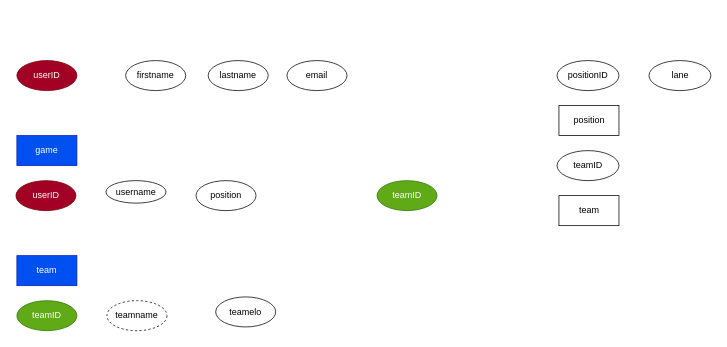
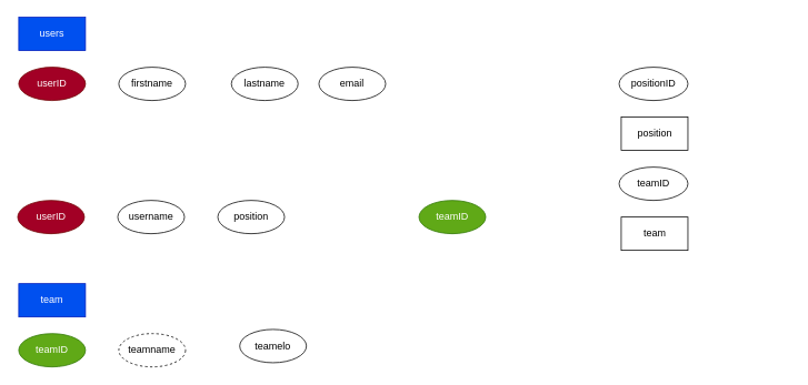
+ <mxCell id="2" value="users" style="rounded=0;whiteSpace=wrap;html=1;fillColor=#0050ef;fontColor=#ffffff;strokeColor=#001DBC;" vertex="1" parent="1"><mxGeometry x="22" y="20" width="80" height="40" as="geometry" /></mxCell>
- <mxCell id="3" value="firstname" style="ellipse;whiteSpace=wrap;html=1;" vertex="1" parent="1"><mxGeometry x="167" y="80" width="80" height="40" as="geometry" /></mxCell>
+ <mxCell id="3" value="firstname" style="ellipse;whiteSpace=wrap;html=1;" vertex="1" parent="1"><mxGeometry x="142" y="80" width="80" height="40" as="geometry" /></mxCell>
- <mxCell id="9" value="lane" style="ellipse;whiteSpace=wrap;html=1;" vertex="1" parent="1"><mxGeometry x="864.5" y="80" width="82.5" height="40" as="geometry" /></mxCell>
- <mxCell id="15" value="game" style="rounded=0;whiteSpace=wrap;html=1;fillColor=#0050ef;fontColor=#ffffff;strokeColor=#001DBC;" vertex="1" parent="1"><mxGeometry x="22" y="180" width="80" height="40" as="geometry" /></mxCell>
- <mxCell id="6" value="username" style="ellipse;whiteSpace=wrap;html=1;" vertex="1" parent="1"><mxGeometry x="140.75" y="240" width="80" height="30" as="geometry" /></mxCell>
+ <mxCell id="6" value="username" style="ellipse;whiteSpace=wrap;html=1;" vertex="1" parent="1"><mxGeometry x="140.75" y="240" width="80" height="40" as="geometry" /></mxCell>
